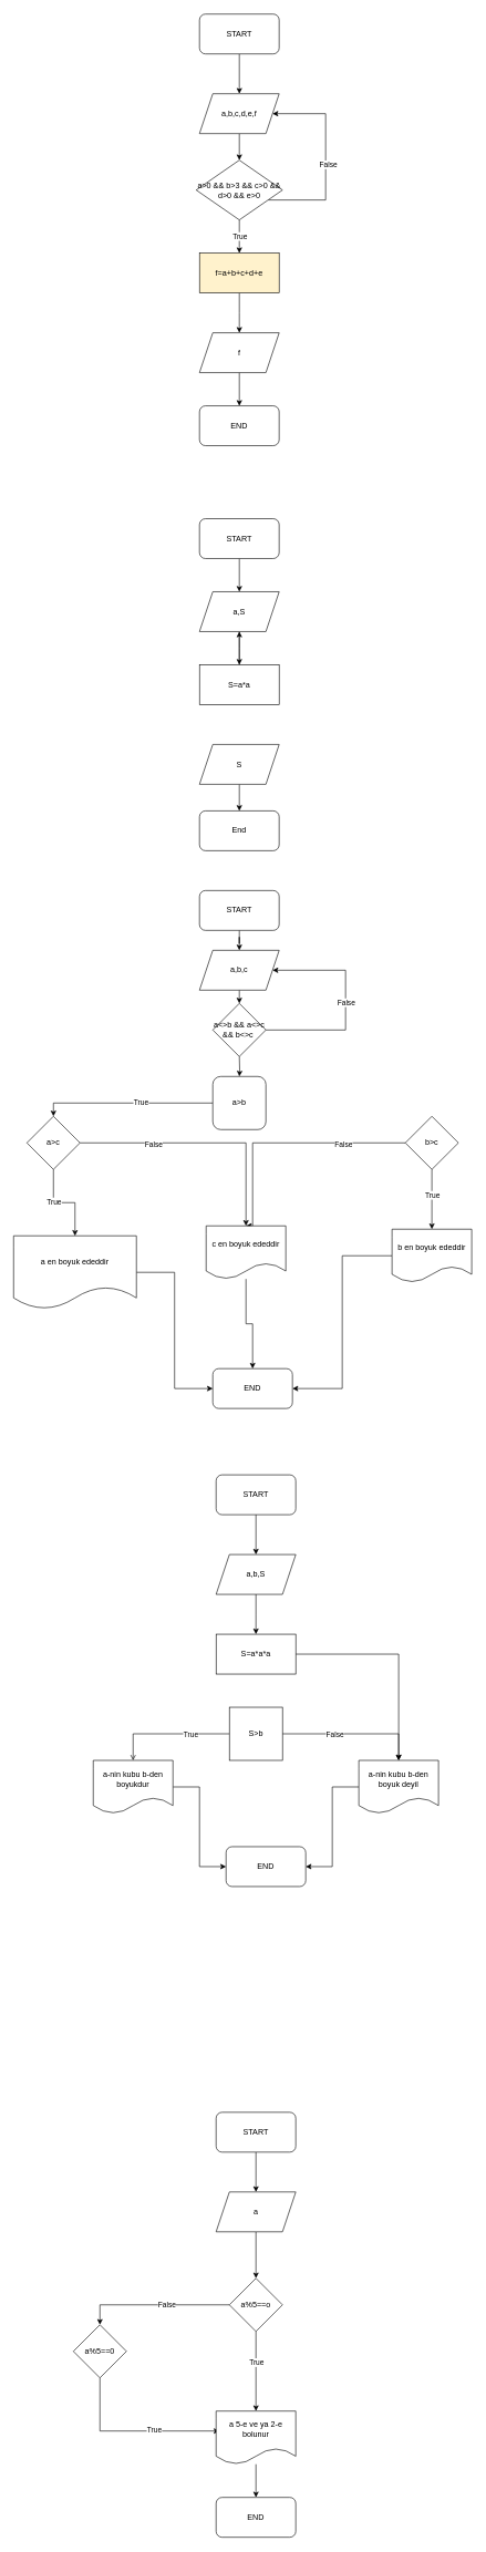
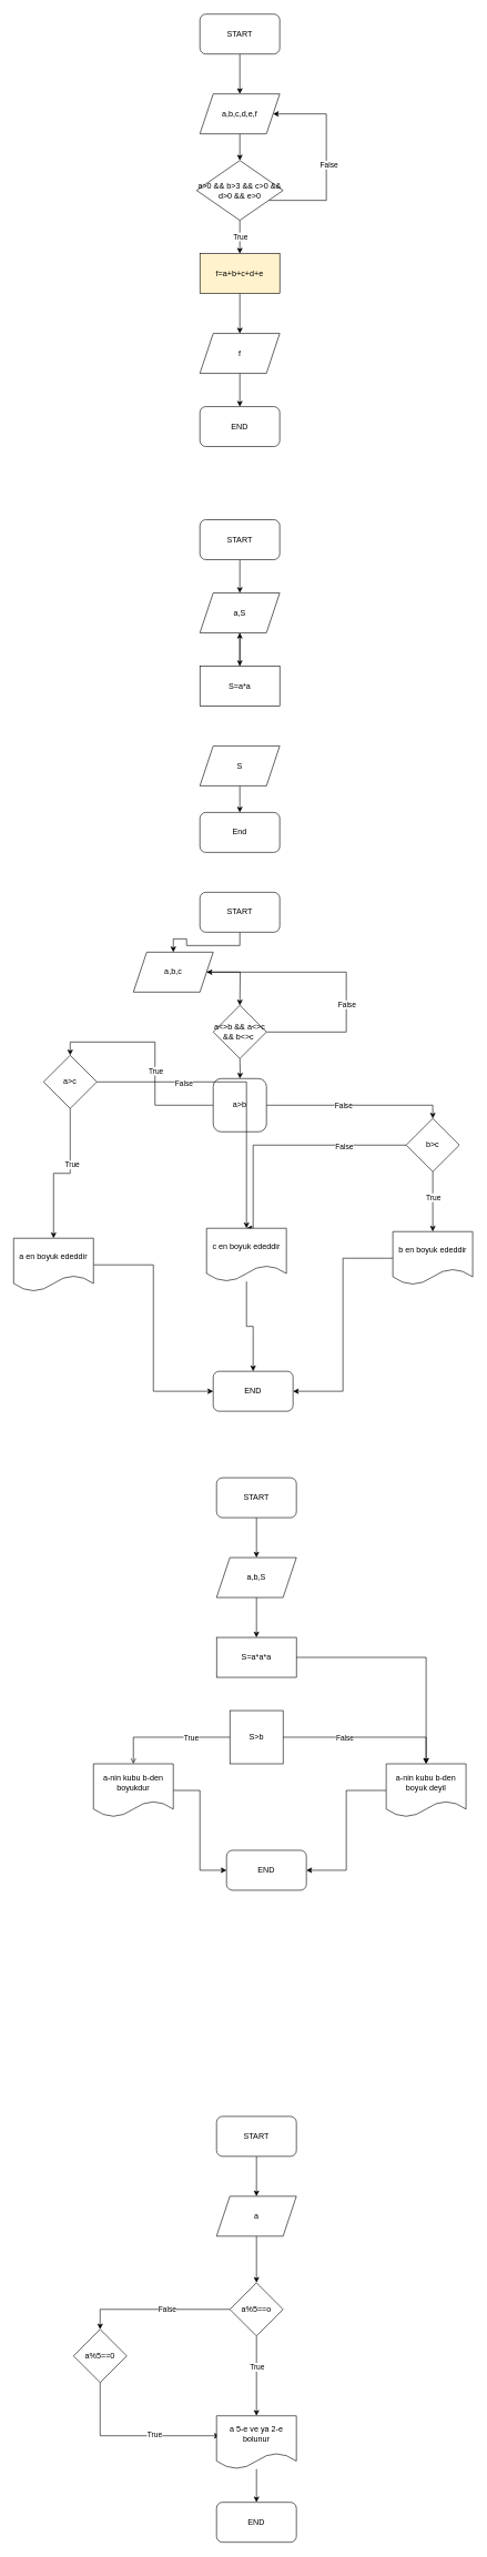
- <mxCell id="28" value="a,b,c" style="shape=parallelogram;perimeter=parallelogramPerimeter;whiteSpace=wrap;html=1;fixedSize=1;" vertex="1" parent="1"><mxGeometry x="300" y="1430" width="120" height="60" as="geometry" /></mxCell>
+ <mxCell id="28" value="a,b,c" style="shape=parallelogram;perimeter=parallelogramPerimeter;whiteSpace=wrap;html=1;fixedSize=1;" vertex="1" parent="1"><mxGeometry x="200" y="1430" width="120" height="60" as="geometry" /></mxCell>
+ <mxCell id="31" style="edgeStyle=orthogonalEdgeStyle;rounded=0;orthogonalLoop=1;jettySize=auto;html=1;exitX=1;exitY=0.5;exitDx=0;exitDy=0;entryX=0.5;entryY=0;entryDx=0;entryDy=0;" edge="1" parent="1" source="33" target="43"><mxGeometry relative="1" as="geometry" /></mxCell>
+ <mxCell id="32" value="False" style="edgeLabel;html=1;align=center;verticalAlign=middle;resizable=0;points=[];" vertex="1" connectable="0" parent="31"><mxGeometry x="-0.148" relative="1" as="geometry"><mxPoint as="offset" /></mxGeometry></mxCell>
- <mxCell id="38" value="a&amp;gt;c" style="rhombus;whiteSpace=wrap;html=1;" vertex="1" parent="1"><mxGeometry x="40" y="1680" width="80" height="80" as="geometry" /></mxCell>
+ <mxCell id="38" value="a&amp;gt;c" style="rhombus;whiteSpace=wrap;html=1;" vertex="1" parent="1"><mxGeometry x="65" y="1585" width="80" height="80" as="geometry" /></mxCell>
- <mxCell id="45" value="a en boyuk ededdir" style="shape=document;whiteSpace=wrap;html=1;boundedLbl=1;" vertex="1" parent="1"><mxGeometry x="20" y="1860" width="185" height="110" as="geometry" /></mxCell>
+ <mxCell id="45" value="a en boyuk ededdir" style="shape=document;whiteSpace=wrap;html=1;boundedLbl=1;" vertex="1" parent="1"><mxGeometry x="20" y="1860" width="120" height="80" as="geometry" /></mxCell>
- <mxCell id="86" value="a-nin kubu b-den boyuk deyil" style="shape=document;whiteSpace=wrap;html=1;boundedLbl=1;" vertex="1" parent="1"><mxGeometry x="540" y="2650" width="120" height="80" as="geometry" /></mxCell>
+ <mxCell id="86" value="a-nin kubu b-den boyuk deyil" style="shape=document;whiteSpace=wrap;html=1;boundedLbl=1;" vertex="1" parent="1"><mxGeometry x="580" y="2650" width="120" height="80" as="geometry" /></mxCell>
